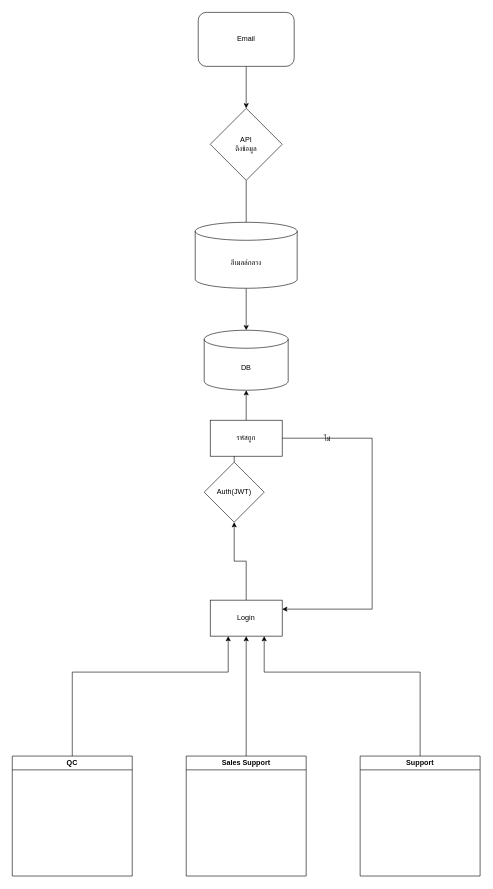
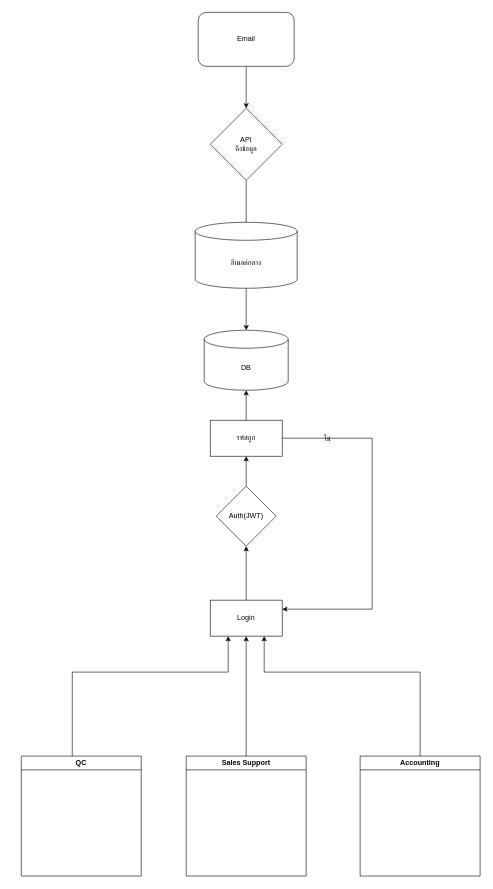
- <mxCell id="10" value="Auth(JWT)" style="rhombus;whiteSpace=wrap;html=1;labelBackgroundColor=none;" vertex="1" parent="1"><mxGeometry x="340" y="770" width="100" height="100" as="geometry" /></mxCell>
+ <mxCell id="10" value="Auth(JWT)" style="rhombus;whiteSpace=wrap;html=1;labelBackgroundColor=none;" vertex="1" parent="1"><mxGeometry x="360" y="810" width="100" height="100" as="geometry" /></mxCell>
- <mxCell id="8" value="Support" style="swimlane;whiteSpace=wrap;html=1;labelBackgroundColor=none;" vertex="1" parent="1"><mxGeometry x="600" y="1260" width="200" height="200" as="geometry" /></mxCell>
+ <mxCell id="8" value="Accounting" style="swimlane;whiteSpace=wrap;html=1;labelBackgroundColor=none;" vertex="1" parent="1"><mxGeometry x="600" y="1260" width="200" height="200" as="geometry" /></mxCell>
- <mxCell id="4" value="QC" style="swimlane;whiteSpace=wrap;html=1;labelBackgroundColor=none;" vertex="1" parent="1"><mxGeometry x="20" y="1260" width="200" height="200" as="geometry" /></mxCell>
+ <mxCell id="4" value="QC" style="swimlane;whiteSpace=wrap;html=1;labelBackgroundColor=none;" vertex="1" parent="1"><mxGeometry x="35" y="1260" width="200" height="200" as="geometry" /></mxCell>
